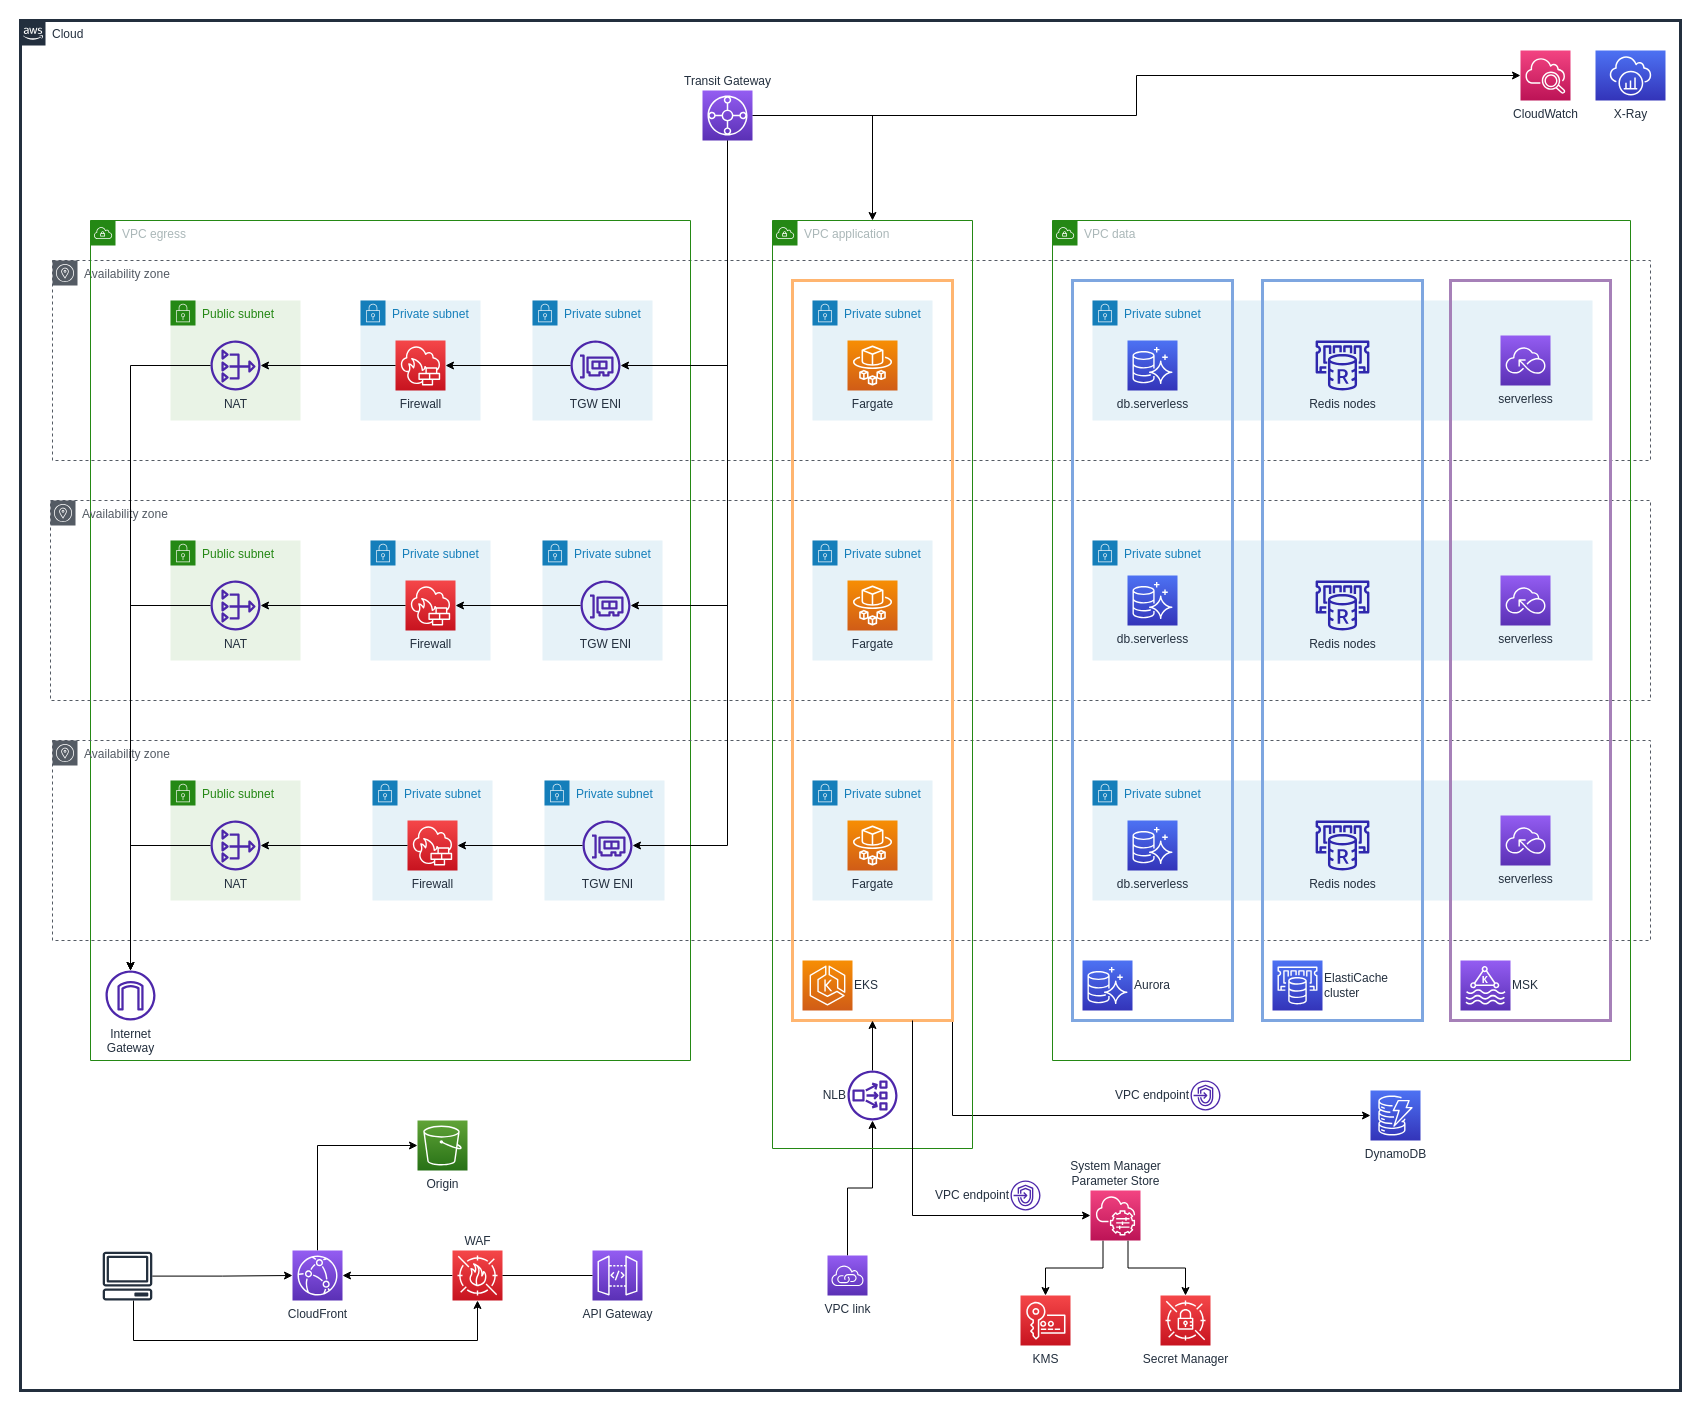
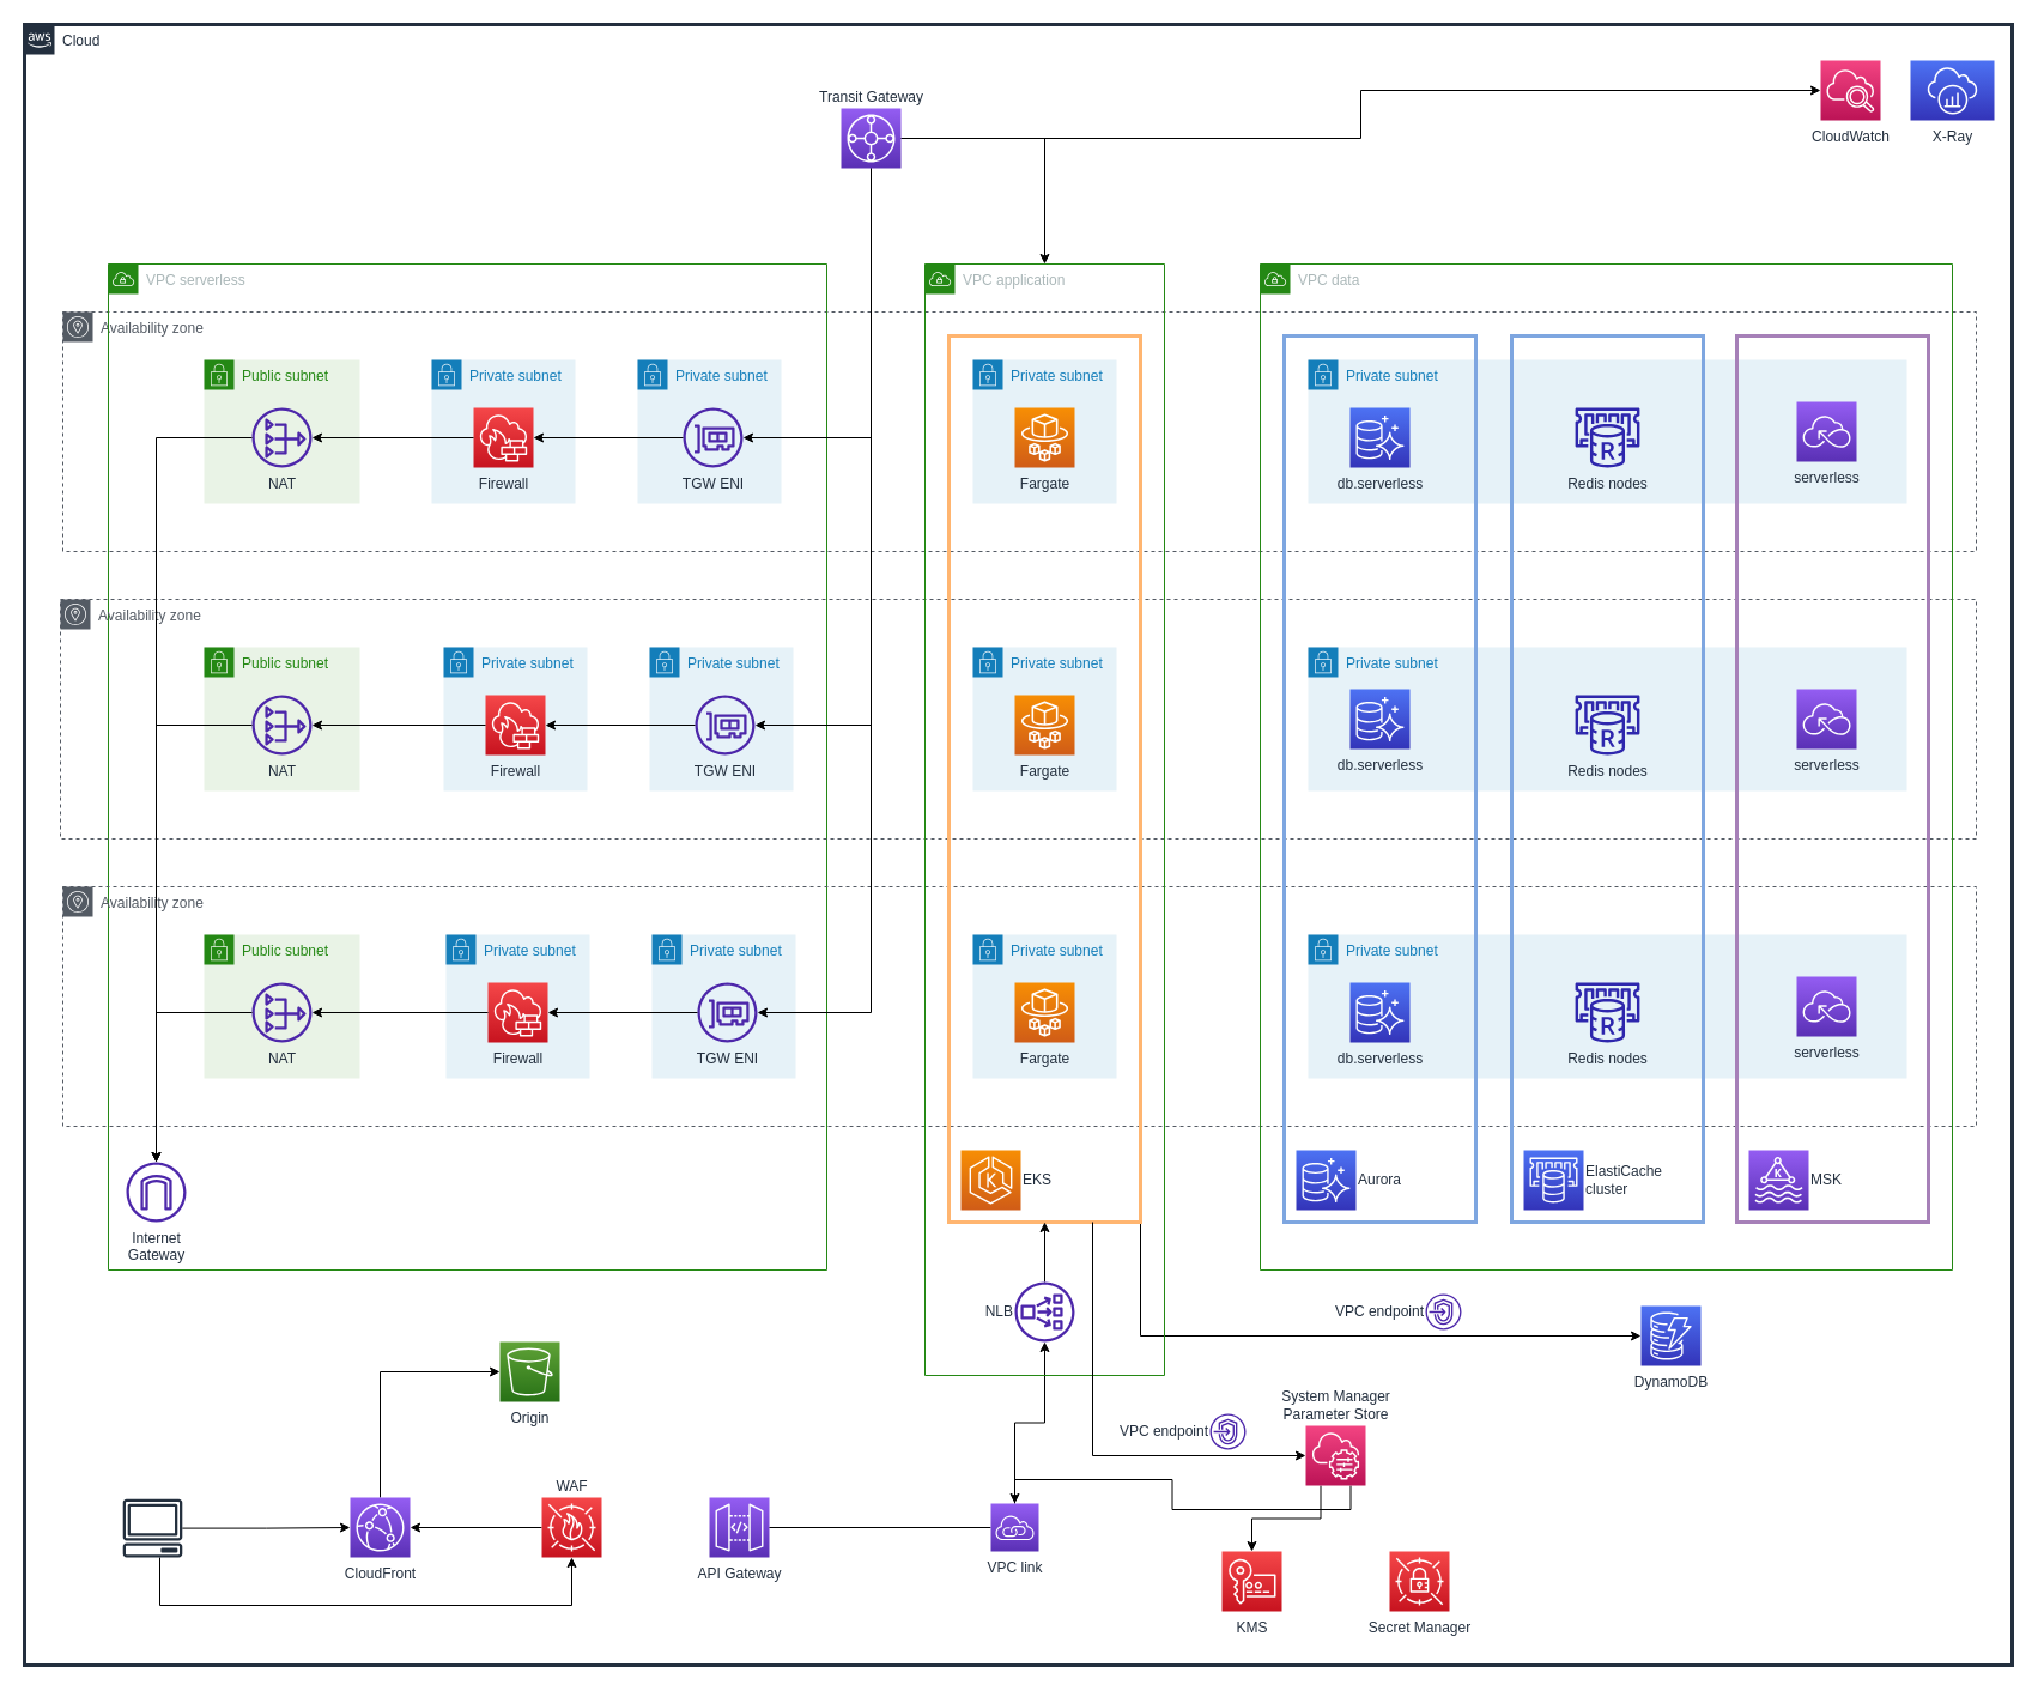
- <mxCell id="3" value="VPC egress" style="points=[[0,0],[0.25,0],[0.5,0],[0.75,0],[1,0],[1,0.25],[1,0.5],[1,0.75],[1,1],[0.75,1],[0.5,1],[0.25,1],[0,1],[0,0.75],[0,0.5],[0,0.25]];outlineConnect=0;gradientColor=none;html=1;whiteSpace=wrap;fontSize=12;fontStyle=0;container=1;pointerEvents=0;collapsible=0;recursiveResize=0;shape=mxgraph.aws4.group;grIcon=mxgraph.aws4.group_vpc;strokeColor=#248814;fillColor=none;verticalAlign=top;align=left;spacingLeft=30;fontColor=#AAB7B8;dashed=0;strokeWidth=1;" parent="1" vertex="1"><mxGeometry x="90" y="220" width="600" height="840" as="geometry" /></mxCell>
+ <mxCell id="3" value="VPC serverless" style="points=[[0,0],[0.25,0],[0.5,0],[0.75,0],[1,0],[1,0.25],[1,0.5],[1,0.75],[1,1],[0.75,1],[0.5,1],[0.25,1],[0,1],[0,0.75],[0,0.5],[0,0.25]];outlineConnect=0;gradientColor=none;html=1;whiteSpace=wrap;fontSize=12;fontStyle=0;container=1;pointerEvents=0;collapsible=0;recursiveResize=0;shape=mxgraph.aws4.group;grIcon=mxgraph.aws4.group_vpc;strokeColor=#248814;fillColor=none;verticalAlign=top;align=left;spacingLeft=30;fontColor=#AAB7B8;dashed=0;strokeWidth=1;" parent="1" vertex="1"><mxGeometry x="90" y="220" width="600" height="840" as="geometry" /></mxCell>
- <mxCell id="84" style="edgeStyle=orthogonalEdgeStyle;rounded=0;orthogonalLoop=1;jettySize=auto;html=1;exitX=0.75;exitY=1;exitDx=0;exitDy=0;exitPerimeter=0;entryX=0.5;entryY=0;entryDx=0;entryDy=0;entryPerimeter=0;" parent="1" source="85" target="86" edge="1"><mxGeometry relative="1" as="geometry" /></mxCell>
+ <mxCell id="84" style="edgeStyle=orthogonalEdgeStyle;rounded=0;orthogonalLoop=1;jettySize=auto;html=1;exitX=0.75;exitY=1;exitDx=0;exitDy=0;exitPerimeter=0;" parent="1" source="85" target="82" edge="1"><mxGeometry relative="1" as="geometry" /></mxCell>
- <mxCell id="81" value="" style="edgeStyle=orthogonalEdgeStyle;rounded=0;orthogonalLoop=1;jettySize=auto;html=1;endArrow=none;" parent="1" source="32" target="30" edge="1"><mxGeometry relative="1" as="geometry"><mxPoint x="642" y="1274.941" as="sourcePoint" /><mxPoint x="871.941" y="1120" as="targetPoint" /></mxGeometry></mxCell>
+ <mxCell id="81" value="" style="edgeStyle=orthogonalEdgeStyle;rounded=0;orthogonalLoop=1;jettySize=auto;html=1;endArrow=none;" parent="1" source="32" target="82" edge="1"><mxGeometry relative="1" as="geometry"><mxPoint x="642" y="1274.941" as="sourcePoint" /><mxPoint x="871.941" y="1120" as="targetPoint" /></mxGeometry></mxCell>
